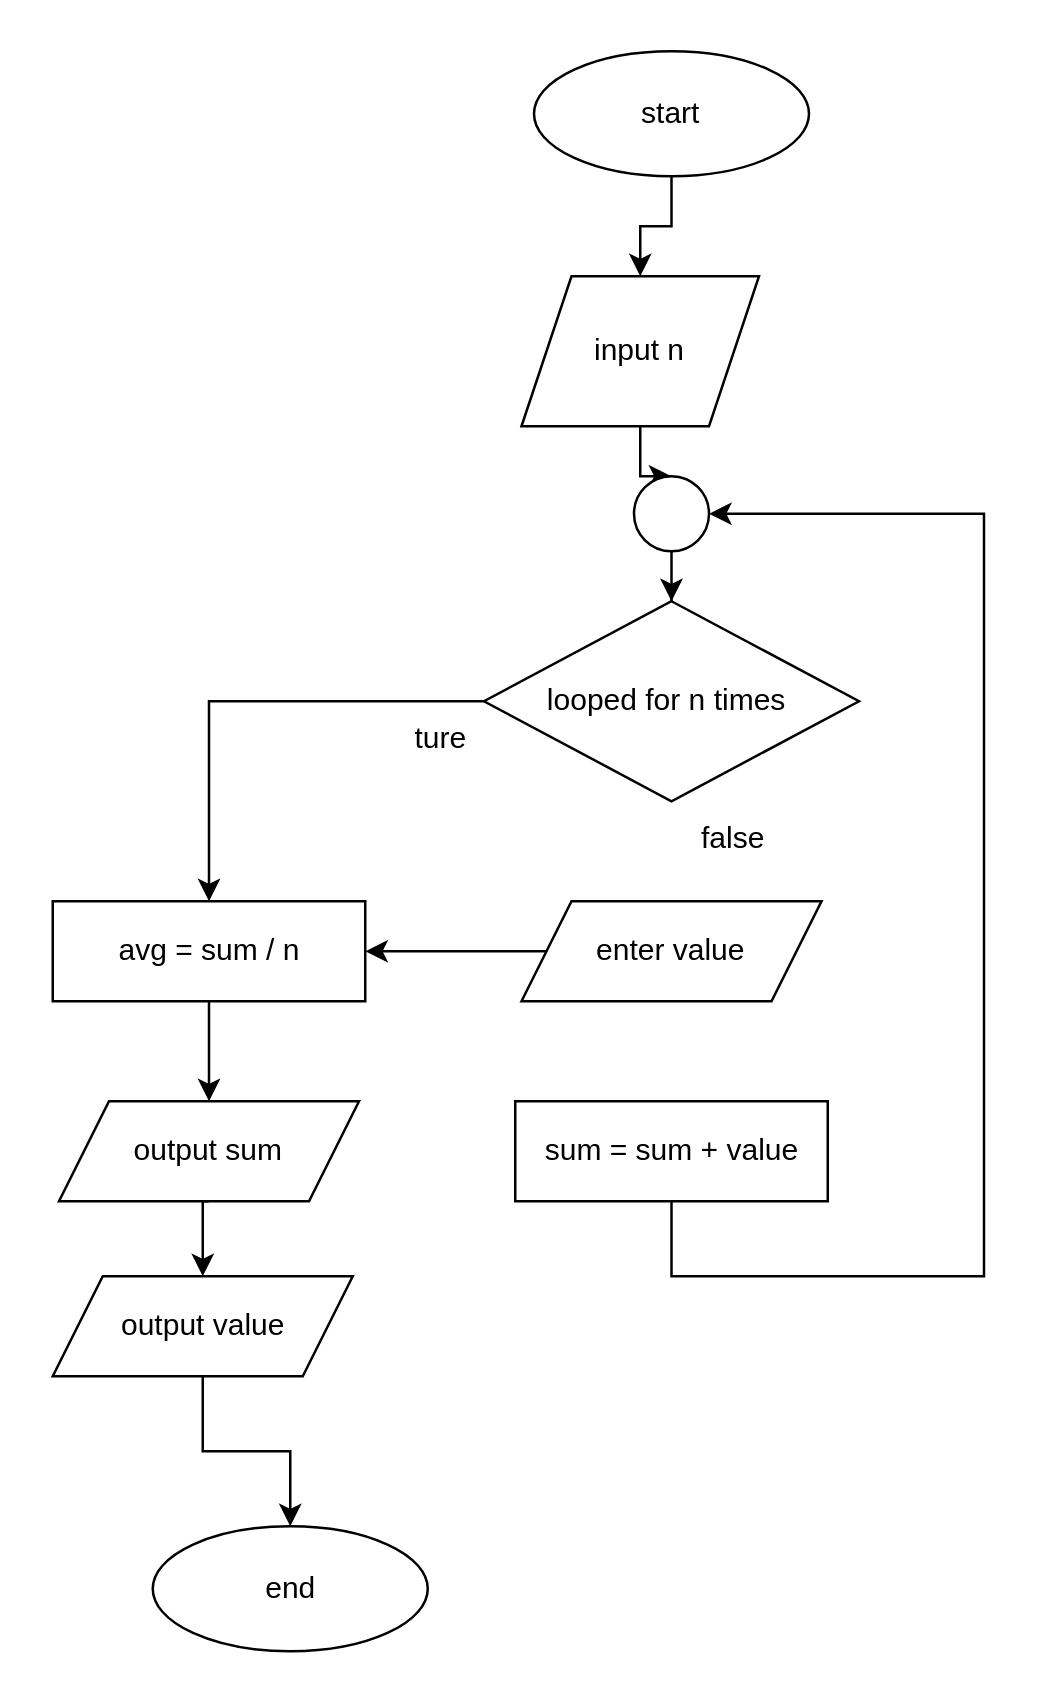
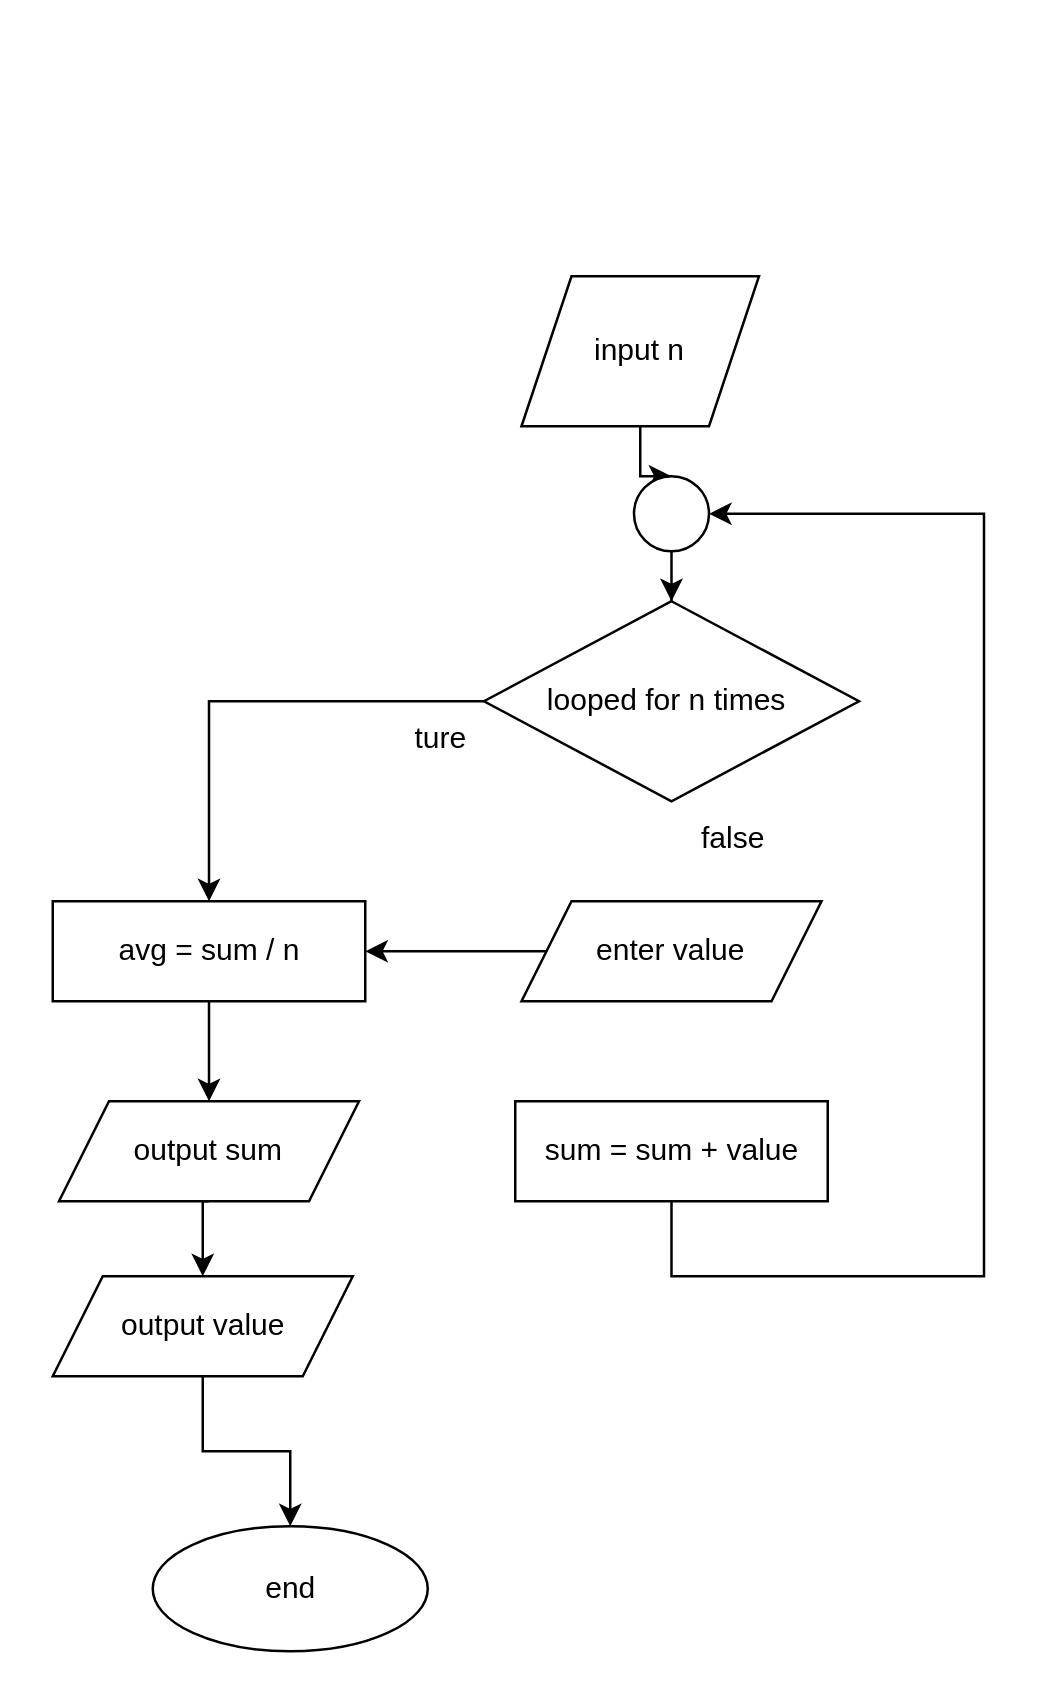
- <mxCell id="3" value="start" style="ellipse;whiteSpace=wrap;html=1;" vertex="1" parent="1"><mxGeometry x="213" y="20" width="110" height="50" as="geometry" /></mxCell>
- <mxCell id="2" value="" style="edgeStyle=orthogonalEdgeStyle;rounded=0;orthogonalLoop=1;jettySize=auto;html=1;" edge="1" parent="1" source="3" target="5"><mxGeometry relative="1" as="geometry" /></mxCell>
